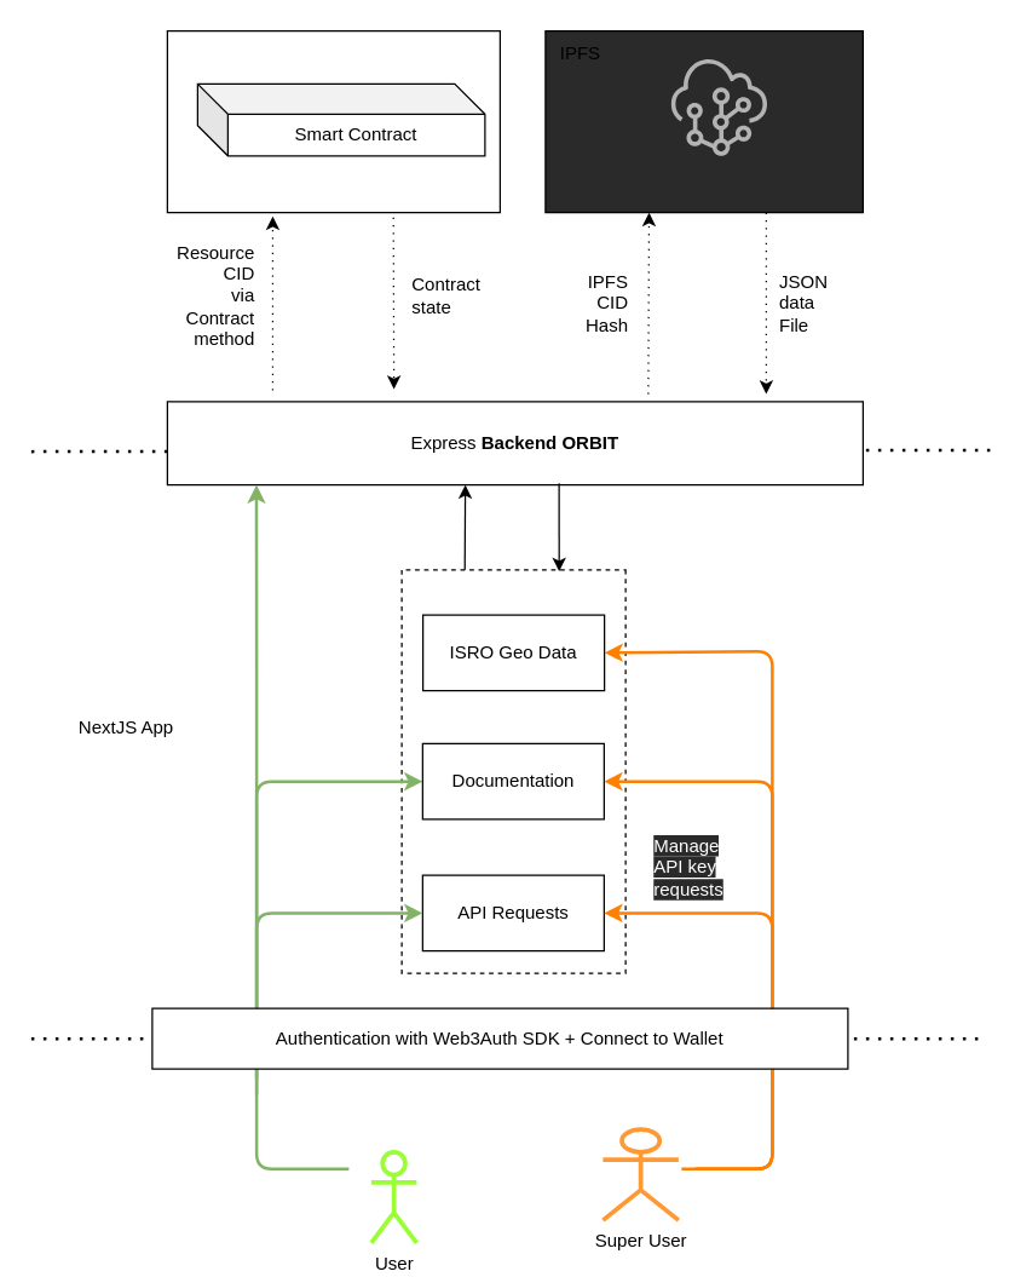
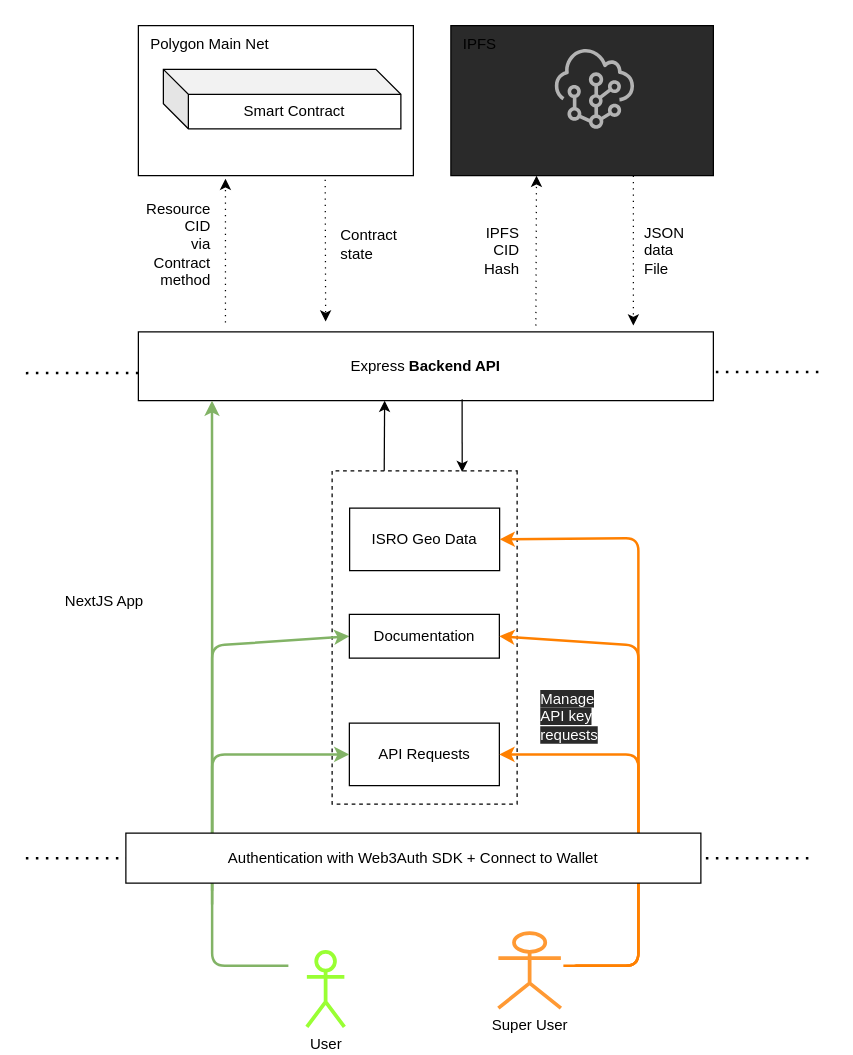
+ <mxCell id="12" value="Polygon Main Net" style="text;html=1;strokeColor=none;fillColor=none;align=left;verticalAlign=middle;whiteSpace=wrap;rounded=0;dashed=1;" parent="1" vertex="1"><mxGeometry x="118" y="20" width="120" height="30" as="geometry" /></mxCell>
- <mxCell id="3" value="Express &lt;b&gt;Backend ORBIT&lt;br&gt;&lt;/b&gt;" style="rounded=0;whiteSpace=wrap;html=1;" parent="1" vertex="1"><mxGeometry x="110" y="265" width="460" height="55" as="geometry" /></mxCell>
+ <mxCell id="3" value="Express &lt;b&gt;Backend API&lt;br&gt;&lt;/b&gt;" style="rounded=0;whiteSpace=wrap;html=1;" parent="1" vertex="1"><mxGeometry x="110" y="265" width="460" height="55" as="geometry" /></mxCell>
- <mxCell id="33" value="Documentation" style="rounded=0;whiteSpace=wrap;html=1;" parent="1" vertex="1"><mxGeometry x="278.79" y="491" width="120" height="50" as="geometry" /></mxCell>
+ <mxCell id="33" value="Documentation" style="rounded=0;whiteSpace=wrap;html=1;" parent="1" vertex="1"><mxGeometry x="278.79" y="491" width="120" height="35" as="geometry" /></mxCell>
